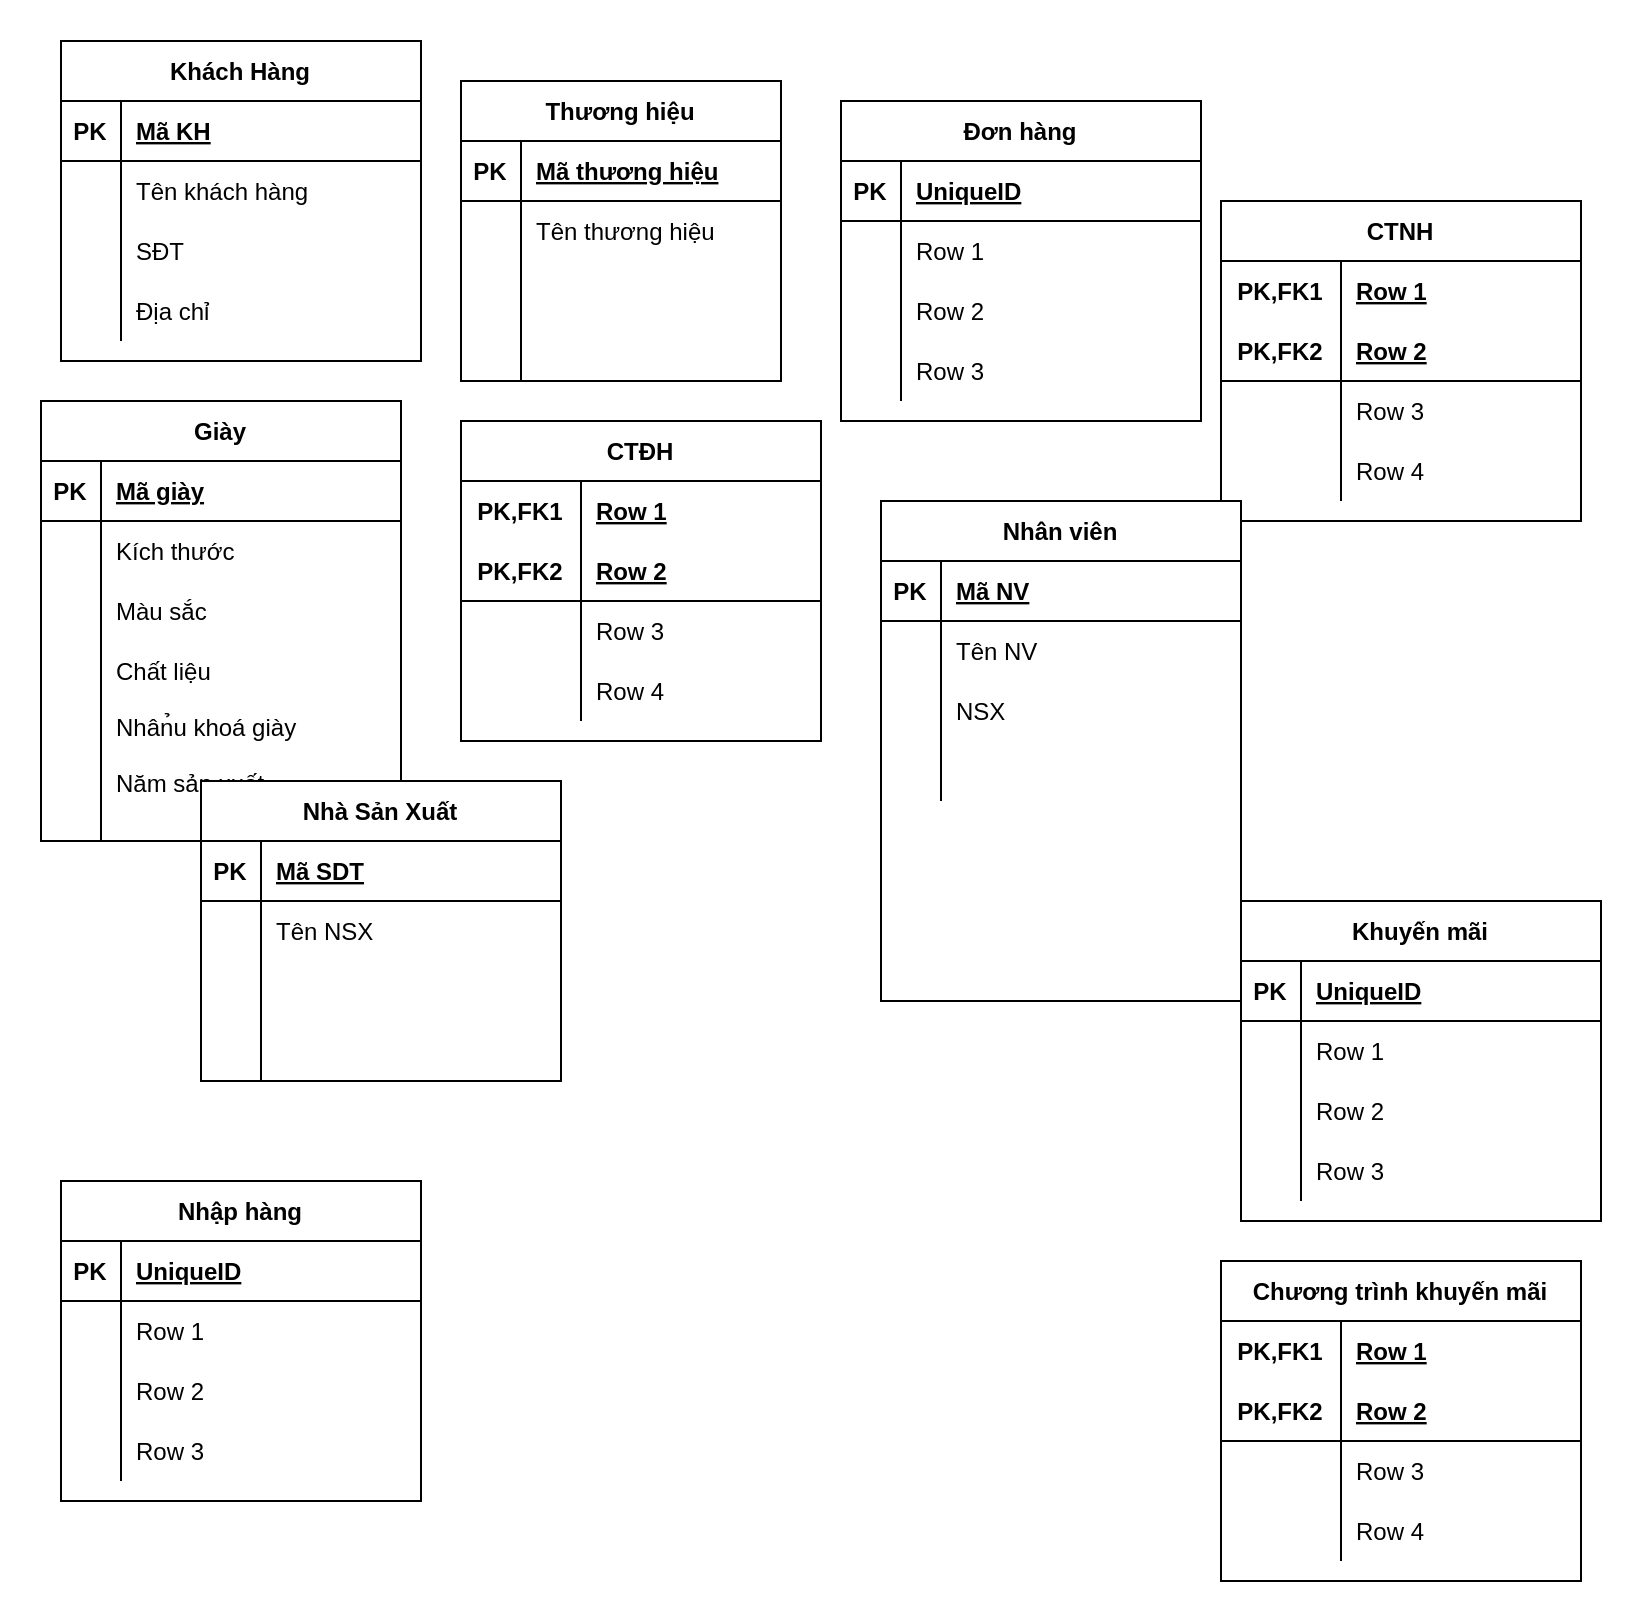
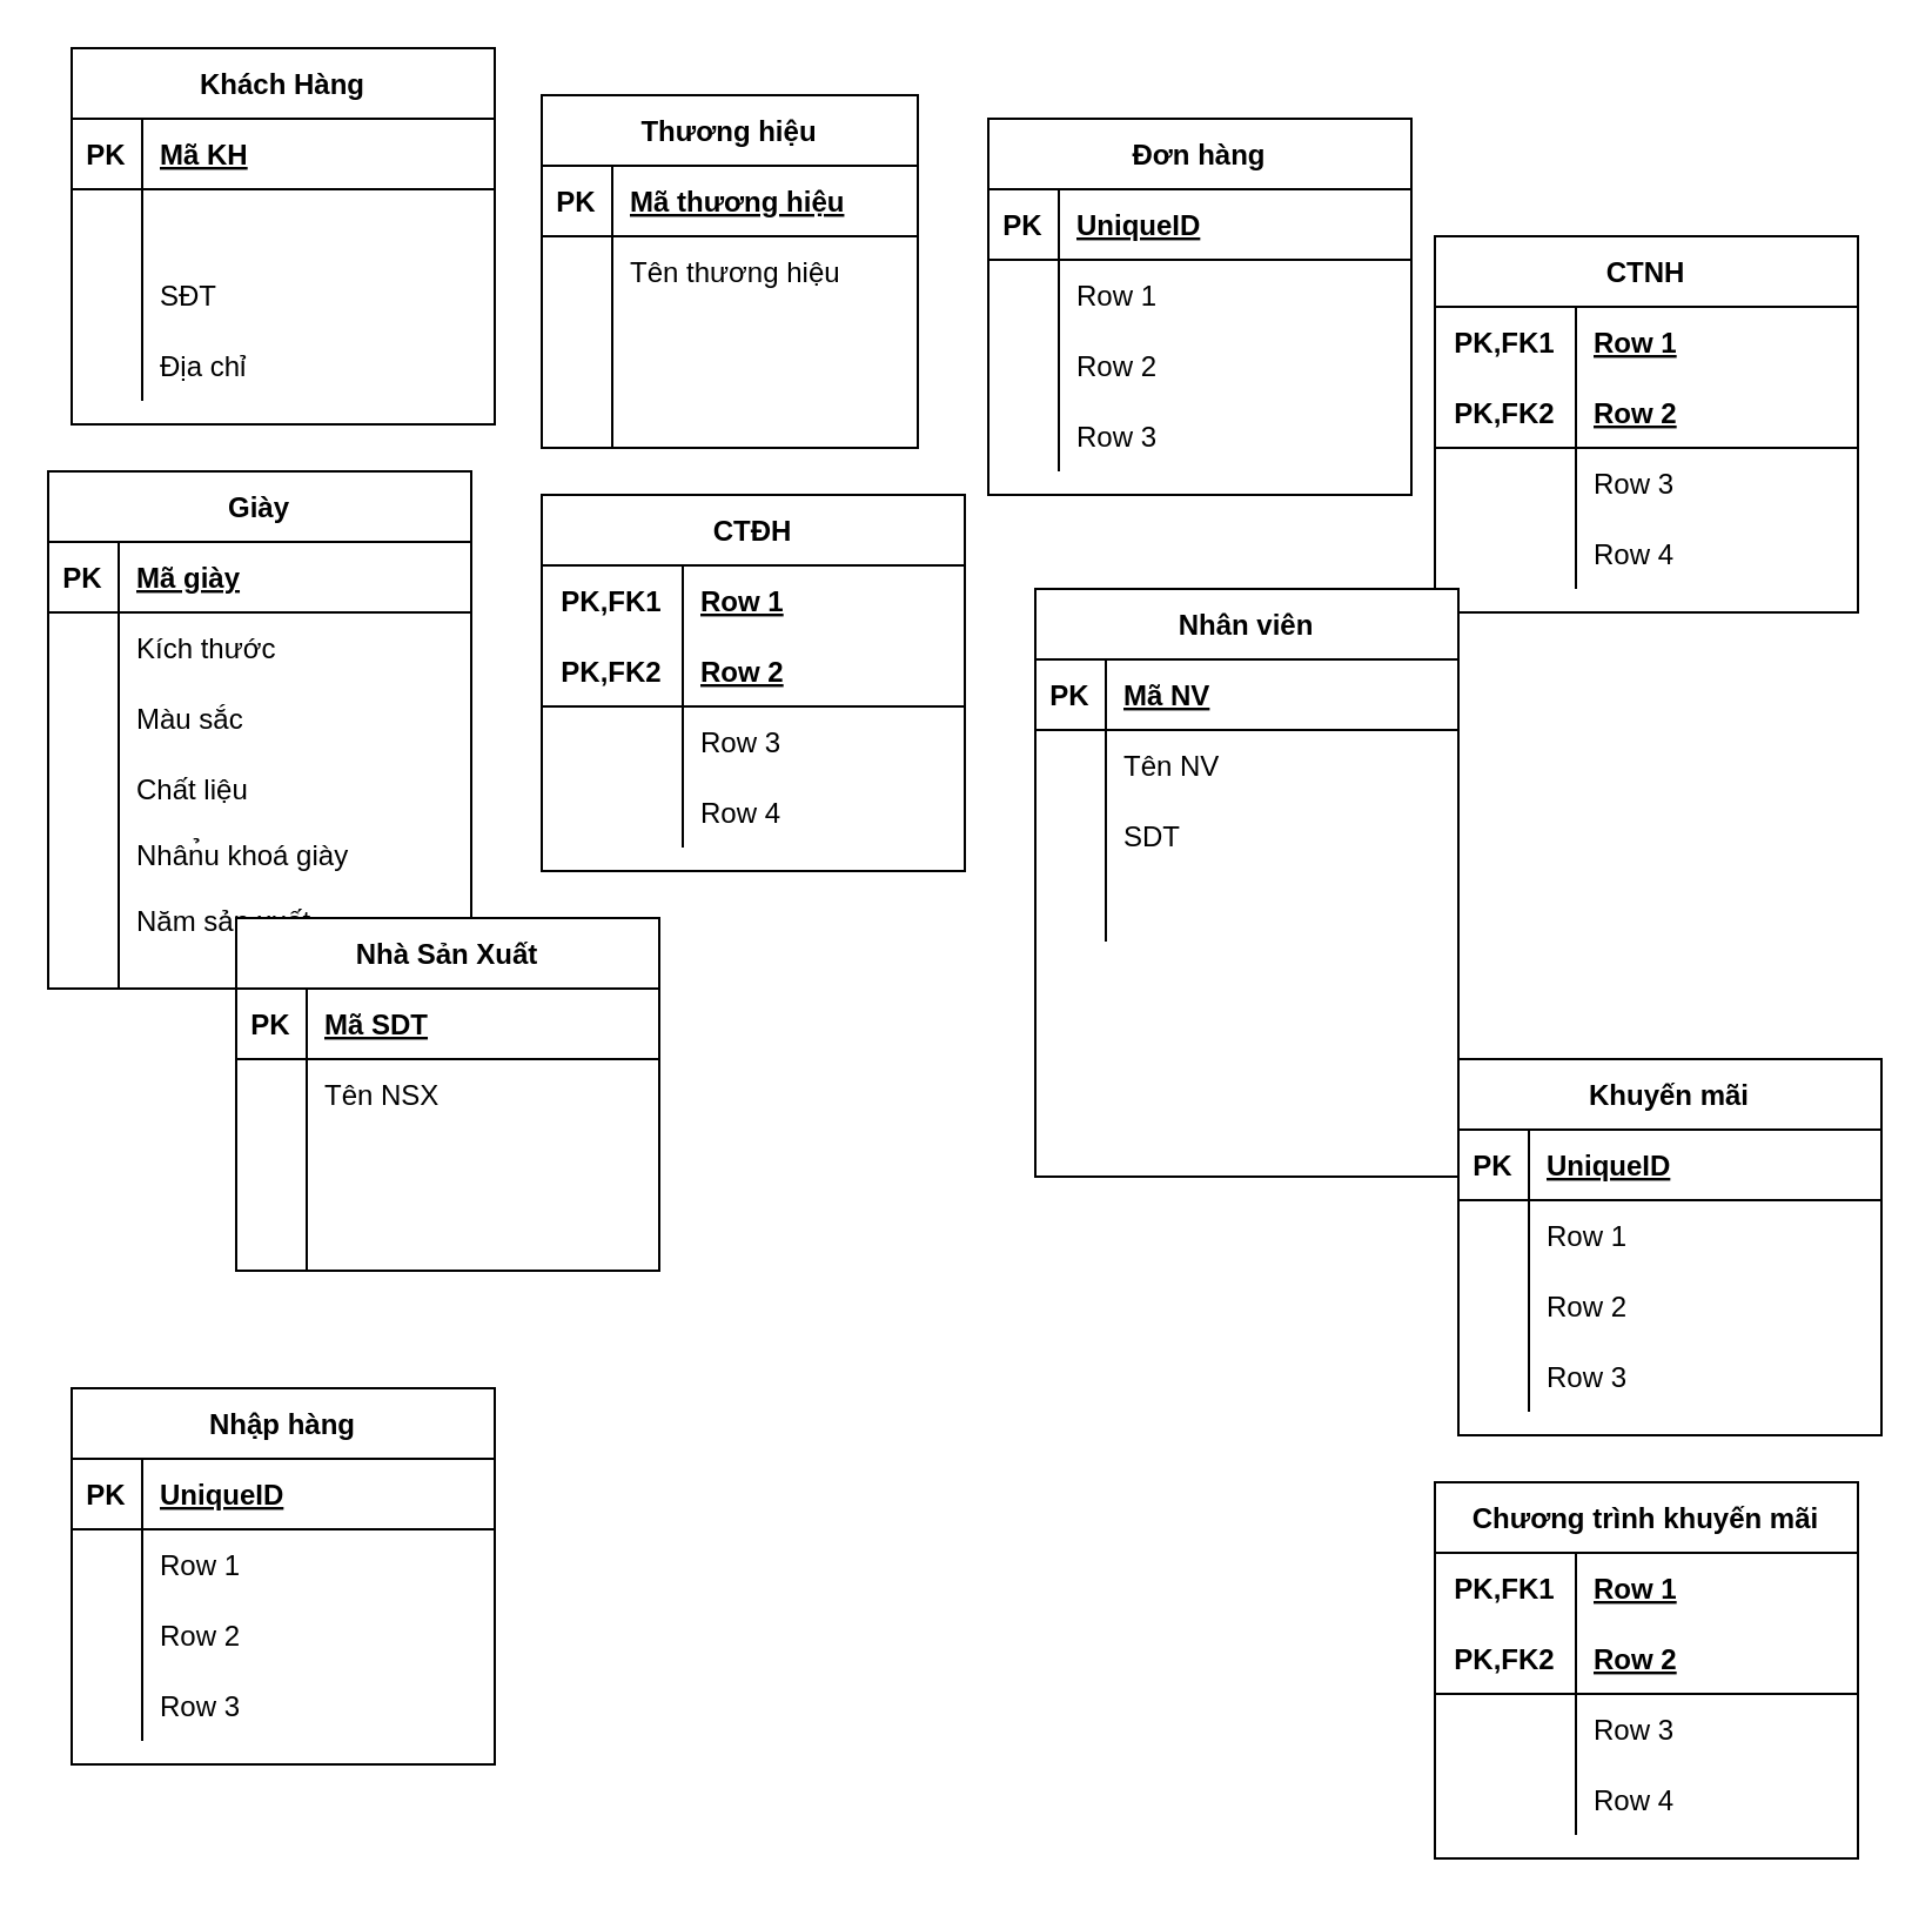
- <mxCell id="34" value="Tên khách hàng" style="shape=partialRectangle;connectable=0;fillColor=none;top=0;left=0;bottom=0;right=0;align=left;spacingLeft=6;overflow=hidden;" vertex="1" parent="32"><mxGeometry x="30" width="150" height="30" as="geometry" /></mxCell>
- <mxCell id="89" value="NSX" style="shape=partialRectangle;connectable=0;fillColor=none;top=0;left=0;bottom=0;right=0;align=left;spacingLeft=6;overflow=hidden;" vertex="1" parent="87"><mxGeometry x="30" width="150" height="30" as="geometry" /></mxCell>
+ <mxCell id="89" value="SDT" style="shape=partialRectangle;connectable=0;fillColor=none;top=0;left=0;bottom=0;right=0;align=left;spacingLeft=6;overflow=hidden;" vertex="1" parent="87"><mxGeometry x="30" width="150" height="30" as="geometry" /></mxCell>
